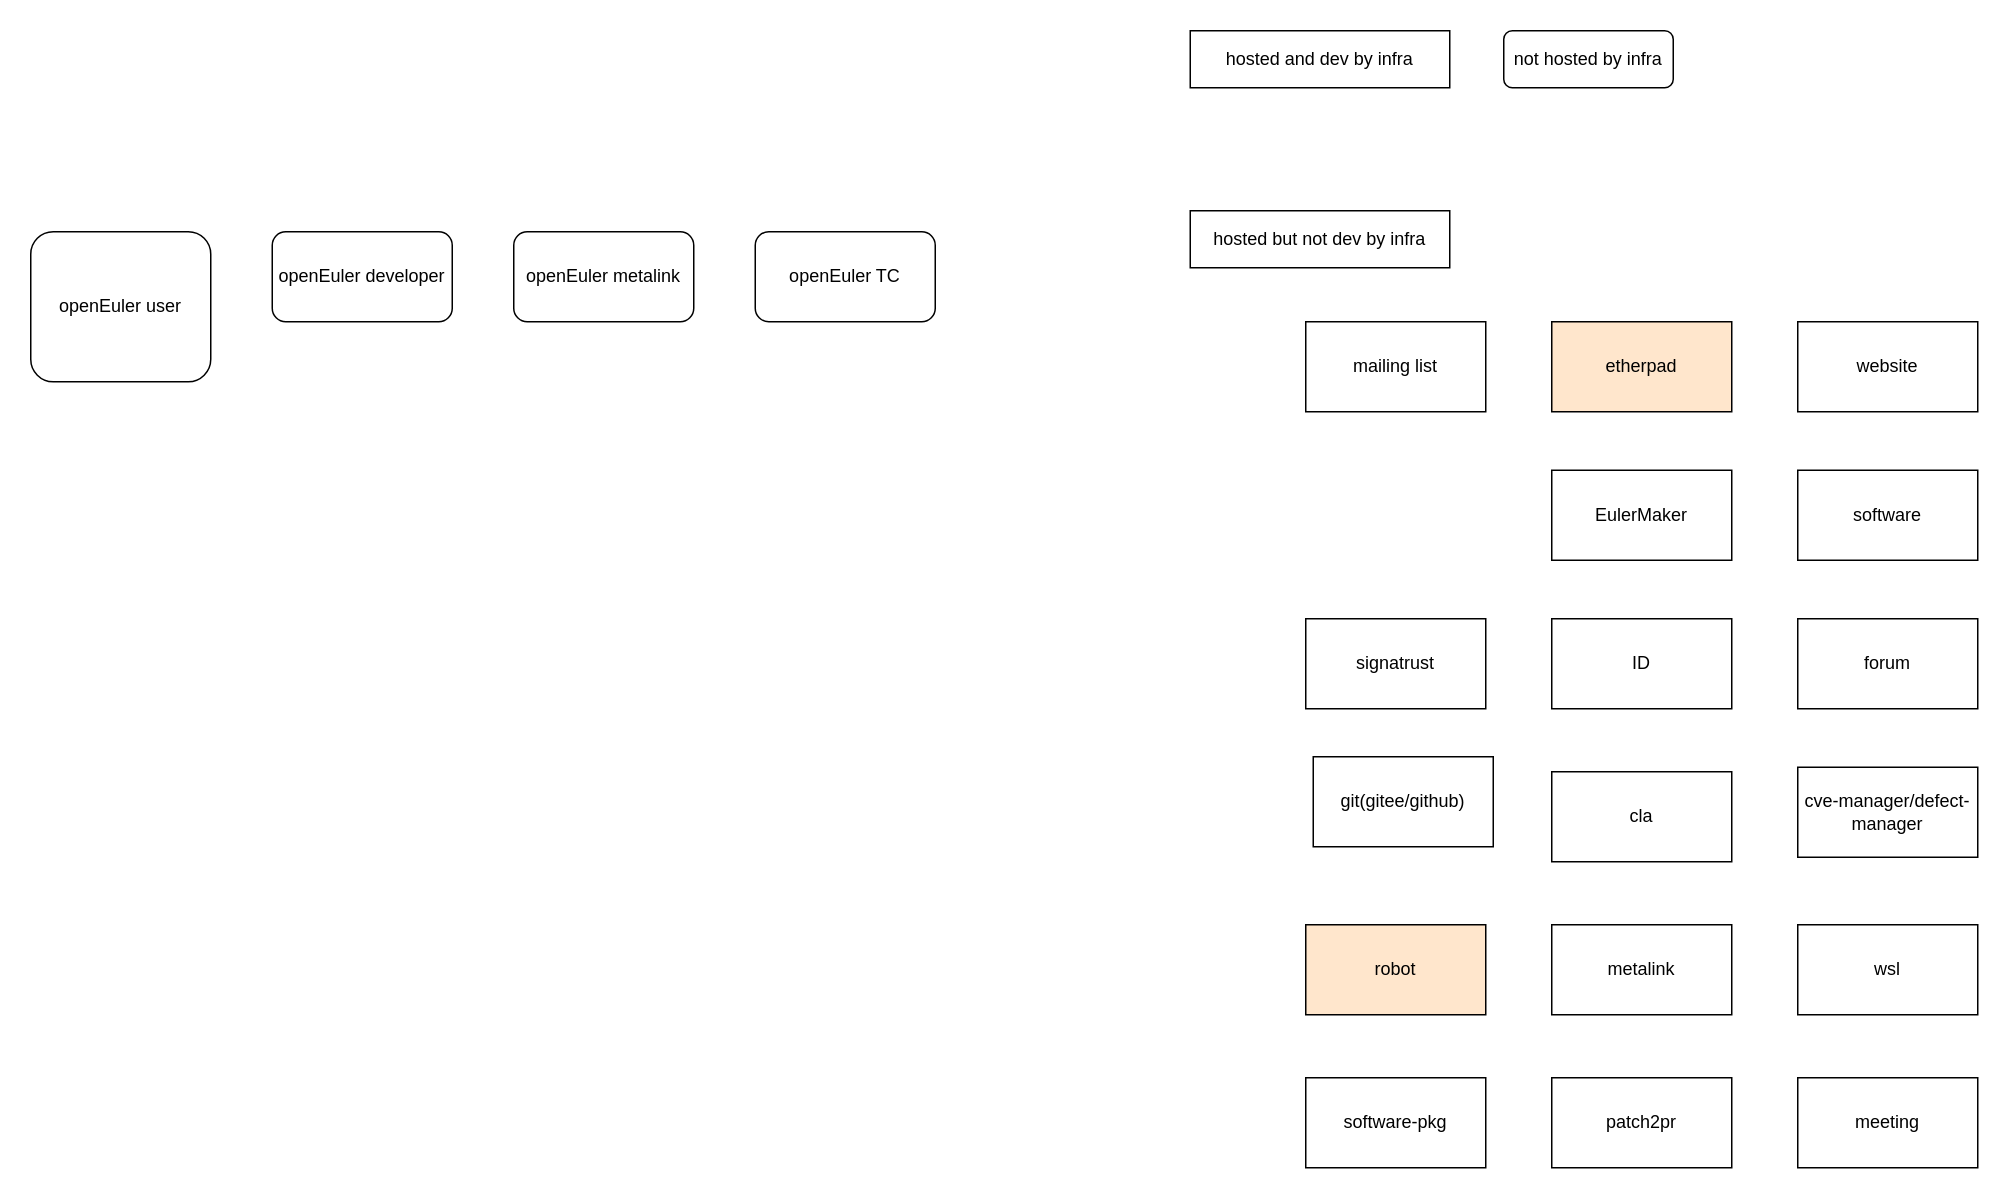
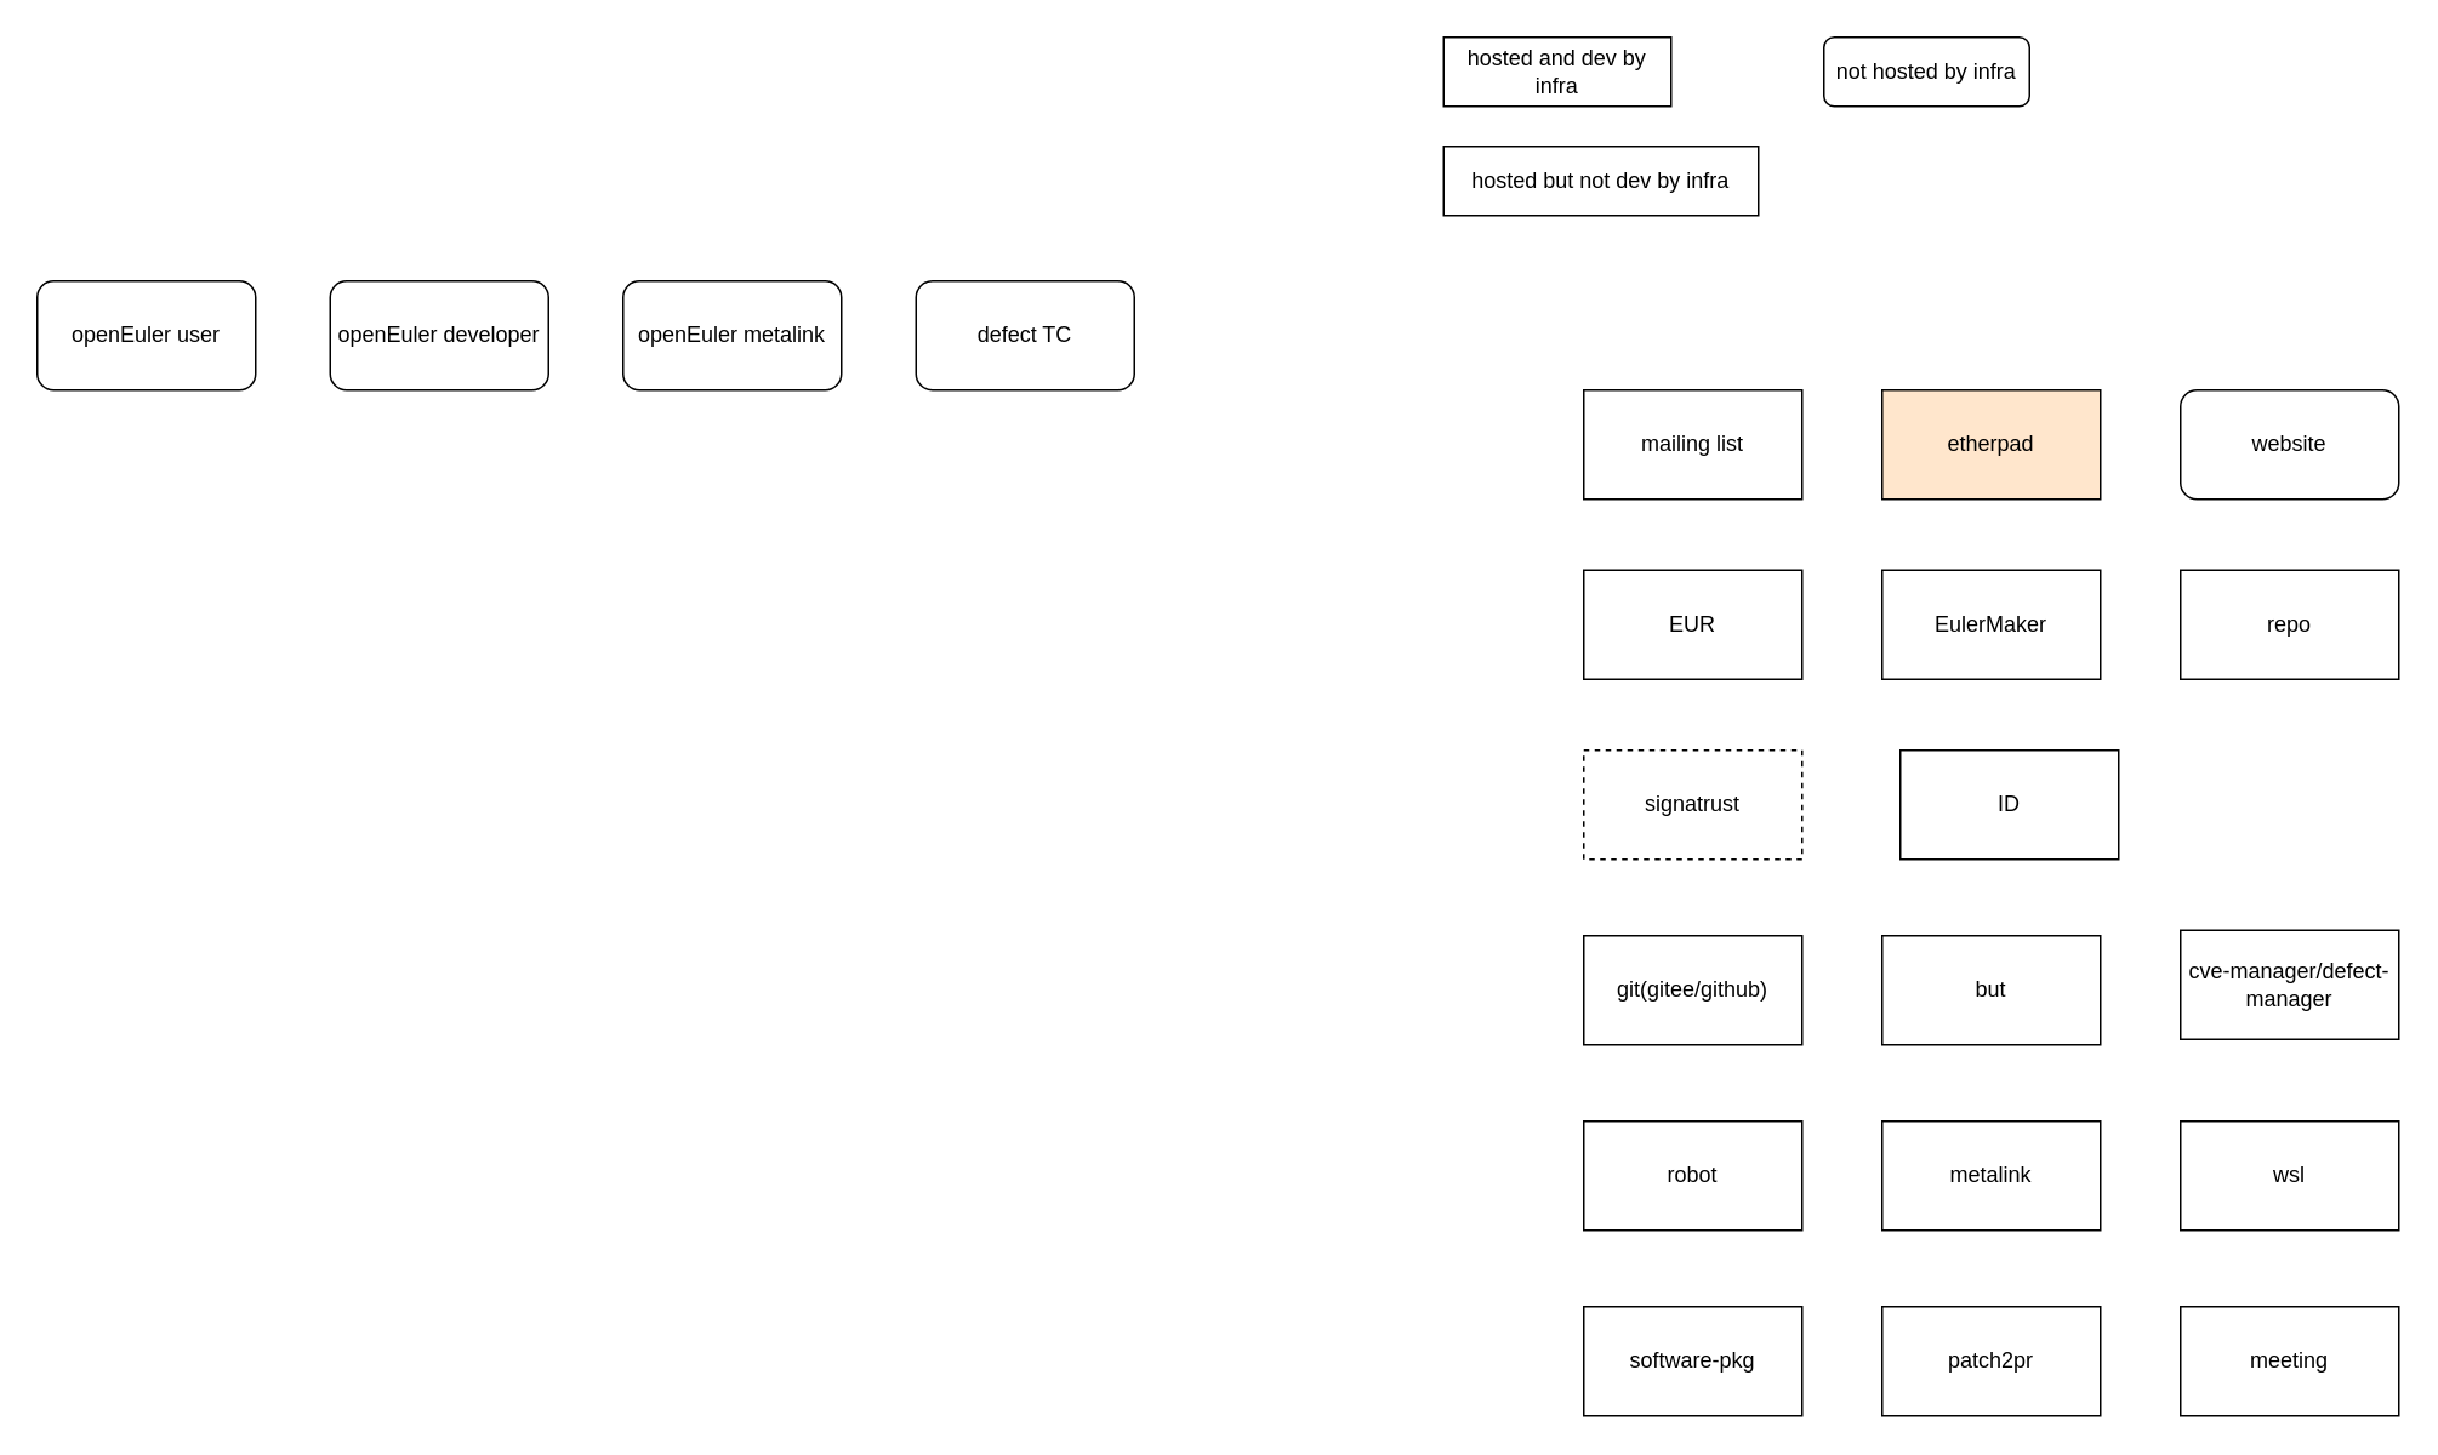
- <mxCell id="3" value="hosted and dev by infra" style="rounded=0;whiteSpace=wrap;html=1;" vertex="1" parent="1"><mxGeometry x="793" y="20" width="173" height="38" as="geometry" /></mxCell>
+ <mxCell id="3" value="hosted and dev by infra" style="rounded=0;whiteSpace=wrap;html=1;" vertex="1" parent="1"><mxGeometry x="793" y="20" width="125" height="38" as="geometry" /></mxCell>
- <mxCell id="21" value="hosted but not dev by infra" style="rounded=0;whiteSpace=wrap;html=1;" vertex="1" parent="1"><mxGeometry x="793" y="140" width="173" height="38" as="geometry" /></mxCell>
+ <mxCell id="21" value="hosted but not dev by infra" style="rounded=0;whiteSpace=wrap;html=1;" vertex="1" parent="1"><mxGeometry x="793" y="80" width="173" height="38" as="geometry" /></mxCell>
- <mxCell id="26" value="openEuler TC" style="rounded=1;whiteSpace=wrap;html=1;" vertex="1" parent="1"><mxGeometry x="503" y="154" width="120" height="60" as="geometry" /></mxCell>
+ <mxCell id="26" value="defect TC" style="rounded=1;whiteSpace=wrap;html=1;" vertex="1" parent="1"><mxGeometry x="503" y="154" width="120" height="60" as="geometry" /></mxCell>
- <mxCell id="23" value="openEuler user" style="rounded=1;whiteSpace=wrap;html=1;" vertex="1" parent="1"><mxGeometry x="20" y="154" width="120" height="100" as="geometry" /></mxCell>
+ <mxCell id="23" value="openEuler user" style="rounded=1;whiteSpace=wrap;html=1;" vertex="1" parent="1"><mxGeometry x="20" y="154" width="120" height="60" as="geometry" /></mxCell>
- <mxCell id="5" value="website" style="rounded=0;whiteSpace=wrap;html=1;" vertex="1" parent="1"><mxGeometry x="1198" y="214" width="120" height="60" as="geometry" /></mxCell>
+ <mxCell id="5" value="website" style="whiteSpace=wrap;html=1;rounded=1;" vertex="1" parent="1"><mxGeometry x="1198" y="214" width="120" height="60" as="geometry" /></mxCell>
+ <mxCell id="6" value="EUR" style="rounded=0;whiteSpace=wrap;html=1;" vertex="1" parent="1"><mxGeometry x="870" y="313" width="120" height="60" as="geometry" /></mxCell>
- <mxCell id="8" value="software" style="rounded=0;whiteSpace=wrap;html=1;" vertex="1" parent="1"><mxGeometry x="1198" y="313" width="120" height="60" as="geometry" /></mxCell>
+ <mxCell id="8" value="repo" style="rounded=0;whiteSpace=wrap;html=1;" vertex="1" parent="1"><mxGeometry x="1198" y="313" width="120" height="60" as="geometry" /></mxCell>
- <mxCell id="11" value="signatrust" style="rounded=0;whiteSpace=wrap;html=1;" vertex="1" parent="1"><mxGeometry x="870" y="412" width="120" height="60" as="geometry" /></mxCell>
+ <mxCell id="11" value="signatrust" style="rounded=0;whiteSpace=wrap;html=1;dashed=1;" vertex="1" parent="1"><mxGeometry x="870" y="412" width="120" height="60" as="geometry" /></mxCell>
- <mxCell id="10" value="ID" style="rounded=0;whiteSpace=wrap;html=1;" vertex="1" parent="1"><mxGeometry x="1034" y="412" width="120" height="60" as="geometry" /></mxCell>
+ <mxCell id="10" value="ID" style="rounded=0;whiteSpace=wrap;html=1;" vertex="1" parent="1"><mxGeometry x="1044" y="412" width="120" height="60" as="geometry" /></mxCell>
- <mxCell id="9" value="forum" style="rounded=0;whiteSpace=wrap;html=1;" vertex="1" parent="1"><mxGeometry x="1198" y="412" width="120" height="60" as="geometry" /></mxCell>
- <mxCell id="12" value="git(gitee/github)" style="rounded=0;whiteSpace=wrap;html=1;" vertex="1" parent="1"><mxGeometry x="875" y="504" width="120" height="60" as="geometry" /></mxCell>
+ <mxCell id="12" value="git(gitee/github)" style="rounded=0;whiteSpace=wrap;html=1;" vertex="1" parent="1"><mxGeometry x="870" y="514" width="120" height="60" as="geometry" /></mxCell>
- <mxCell id="13" value="cla" style="rounded=0;whiteSpace=wrap;html=1;" vertex="1" parent="1"><mxGeometry x="1034" y="514" width="120" height="60" as="geometry" /></mxCell>
+ <mxCell id="13" value="but" style="rounded=0;whiteSpace=wrap;html=1;" vertex="1" parent="1"><mxGeometry x="1034" y="514" width="120" height="60" as="geometry" /></mxCell>
- <mxCell id="15" value="robot" style="rounded=0;whiteSpace=wrap;html=1;fillColor=#ffe6cc;" vertex="1" parent="1"><mxGeometry x="870" y="616" width="120" height="60" as="geometry" /></mxCell>
+ <mxCell id="15" value="robot" style="rounded=0;whiteSpace=wrap;html=1;" vertex="1" parent="1"><mxGeometry x="870" y="616" width="120" height="60" as="geometry" /></mxCell>
